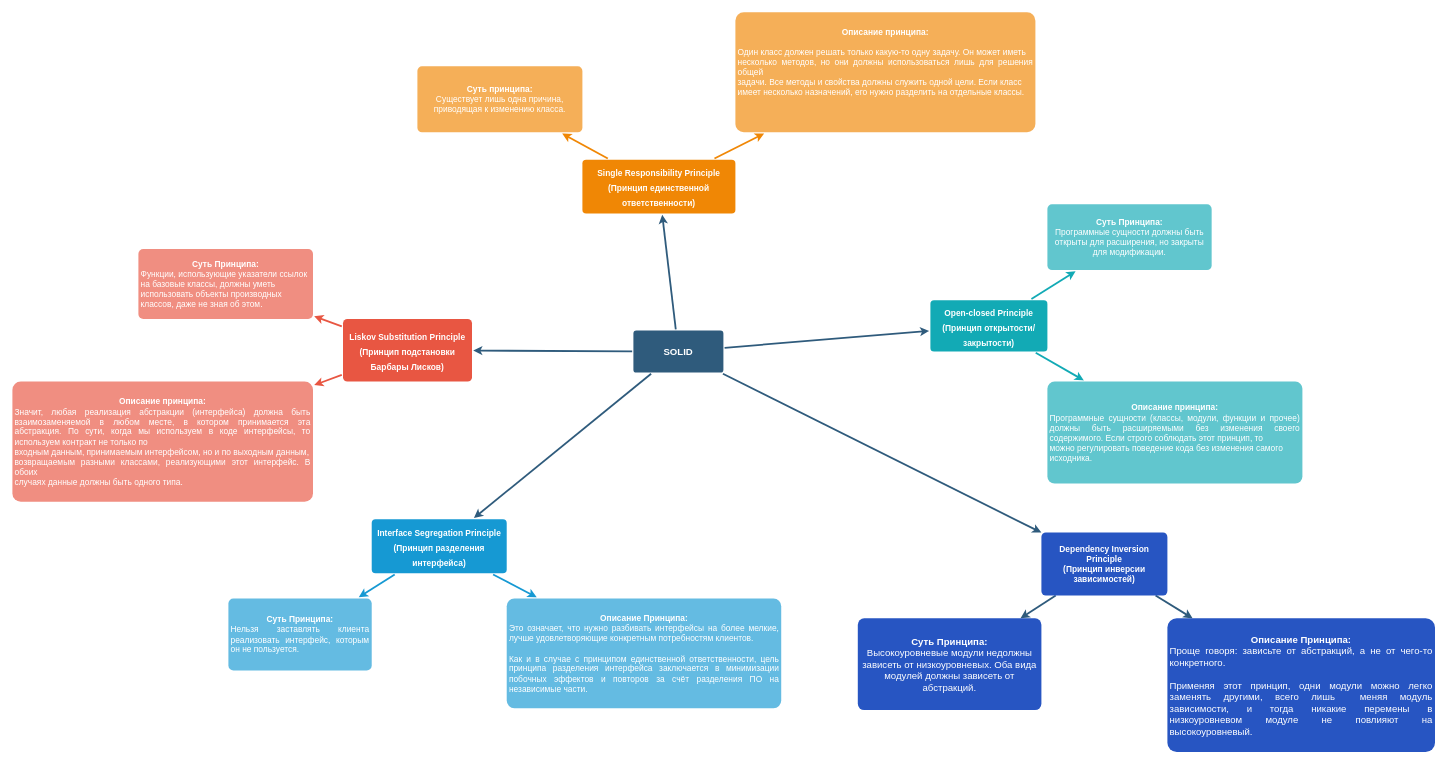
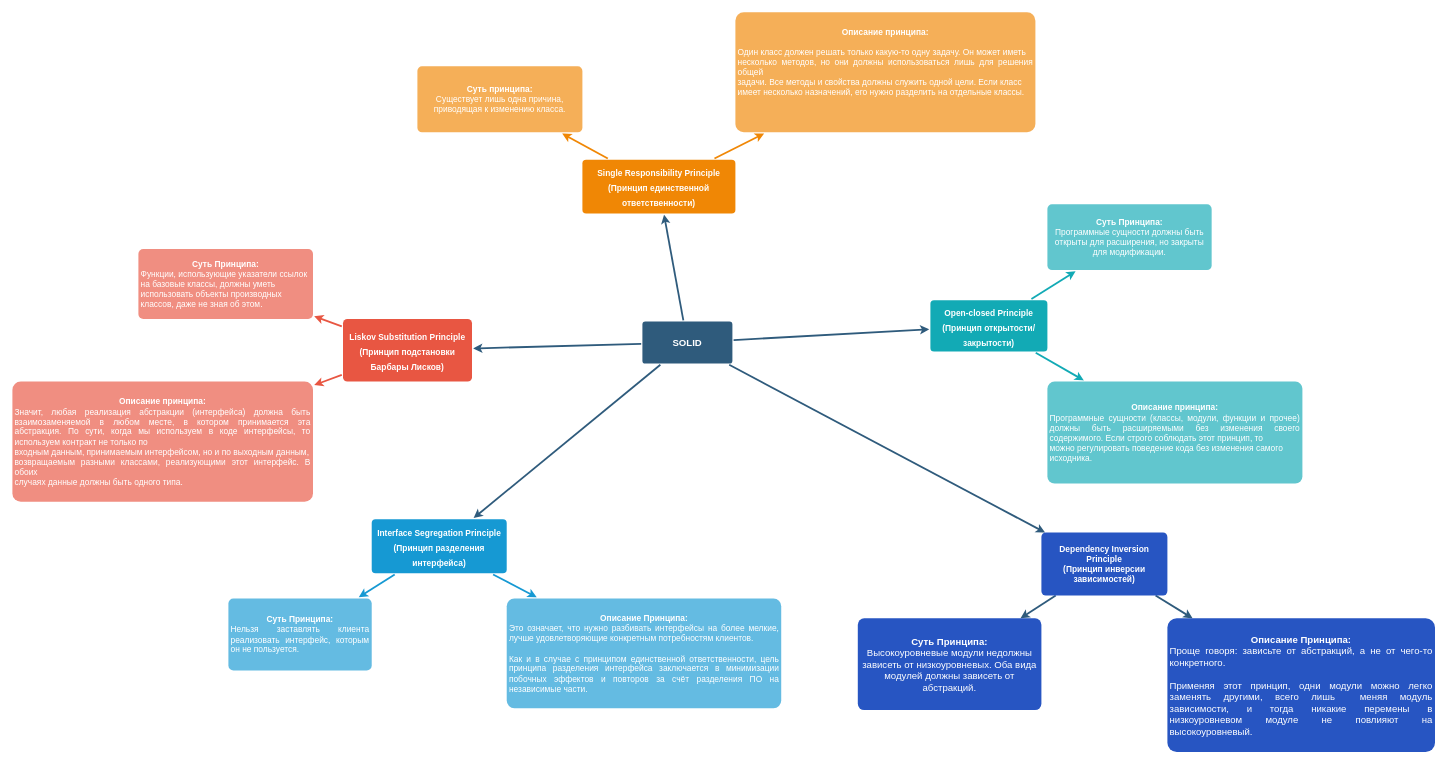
- <mxCell id="7" value="SOLID" style="rounded=1;whiteSpace=wrap;html=1;shadow=0;labelBackgroundColor=none;strokeColor=none;strokeWidth=3;fillColor=#2F5B7C;fontFamily=Helvetica;fontSize=16;fontColor=#FFFFFF;align=center;fontStyle=1;spacing=5;arcSize=7;perimeterSpacing=2;" parent="1" vertex="1"><mxGeometry x="1055" y="550.5" width="150" height="70" as="geometry" /></mxCell>
+ <mxCell id="7" value="SOLID" style="rounded=1;whiteSpace=wrap;html=1;shadow=0;labelBackgroundColor=none;strokeColor=none;strokeWidth=3;fillColor=#2F5B7C;fontFamily=Helvetica;fontSize=16;fontColor=#FFFFFF;align=center;fontStyle=1;spacing=5;arcSize=7;perimeterSpacing=2;" parent="1" vertex="1"><mxGeometry x="1070" y="535.5" width="150" height="70" as="geometry" /></mxCell>
